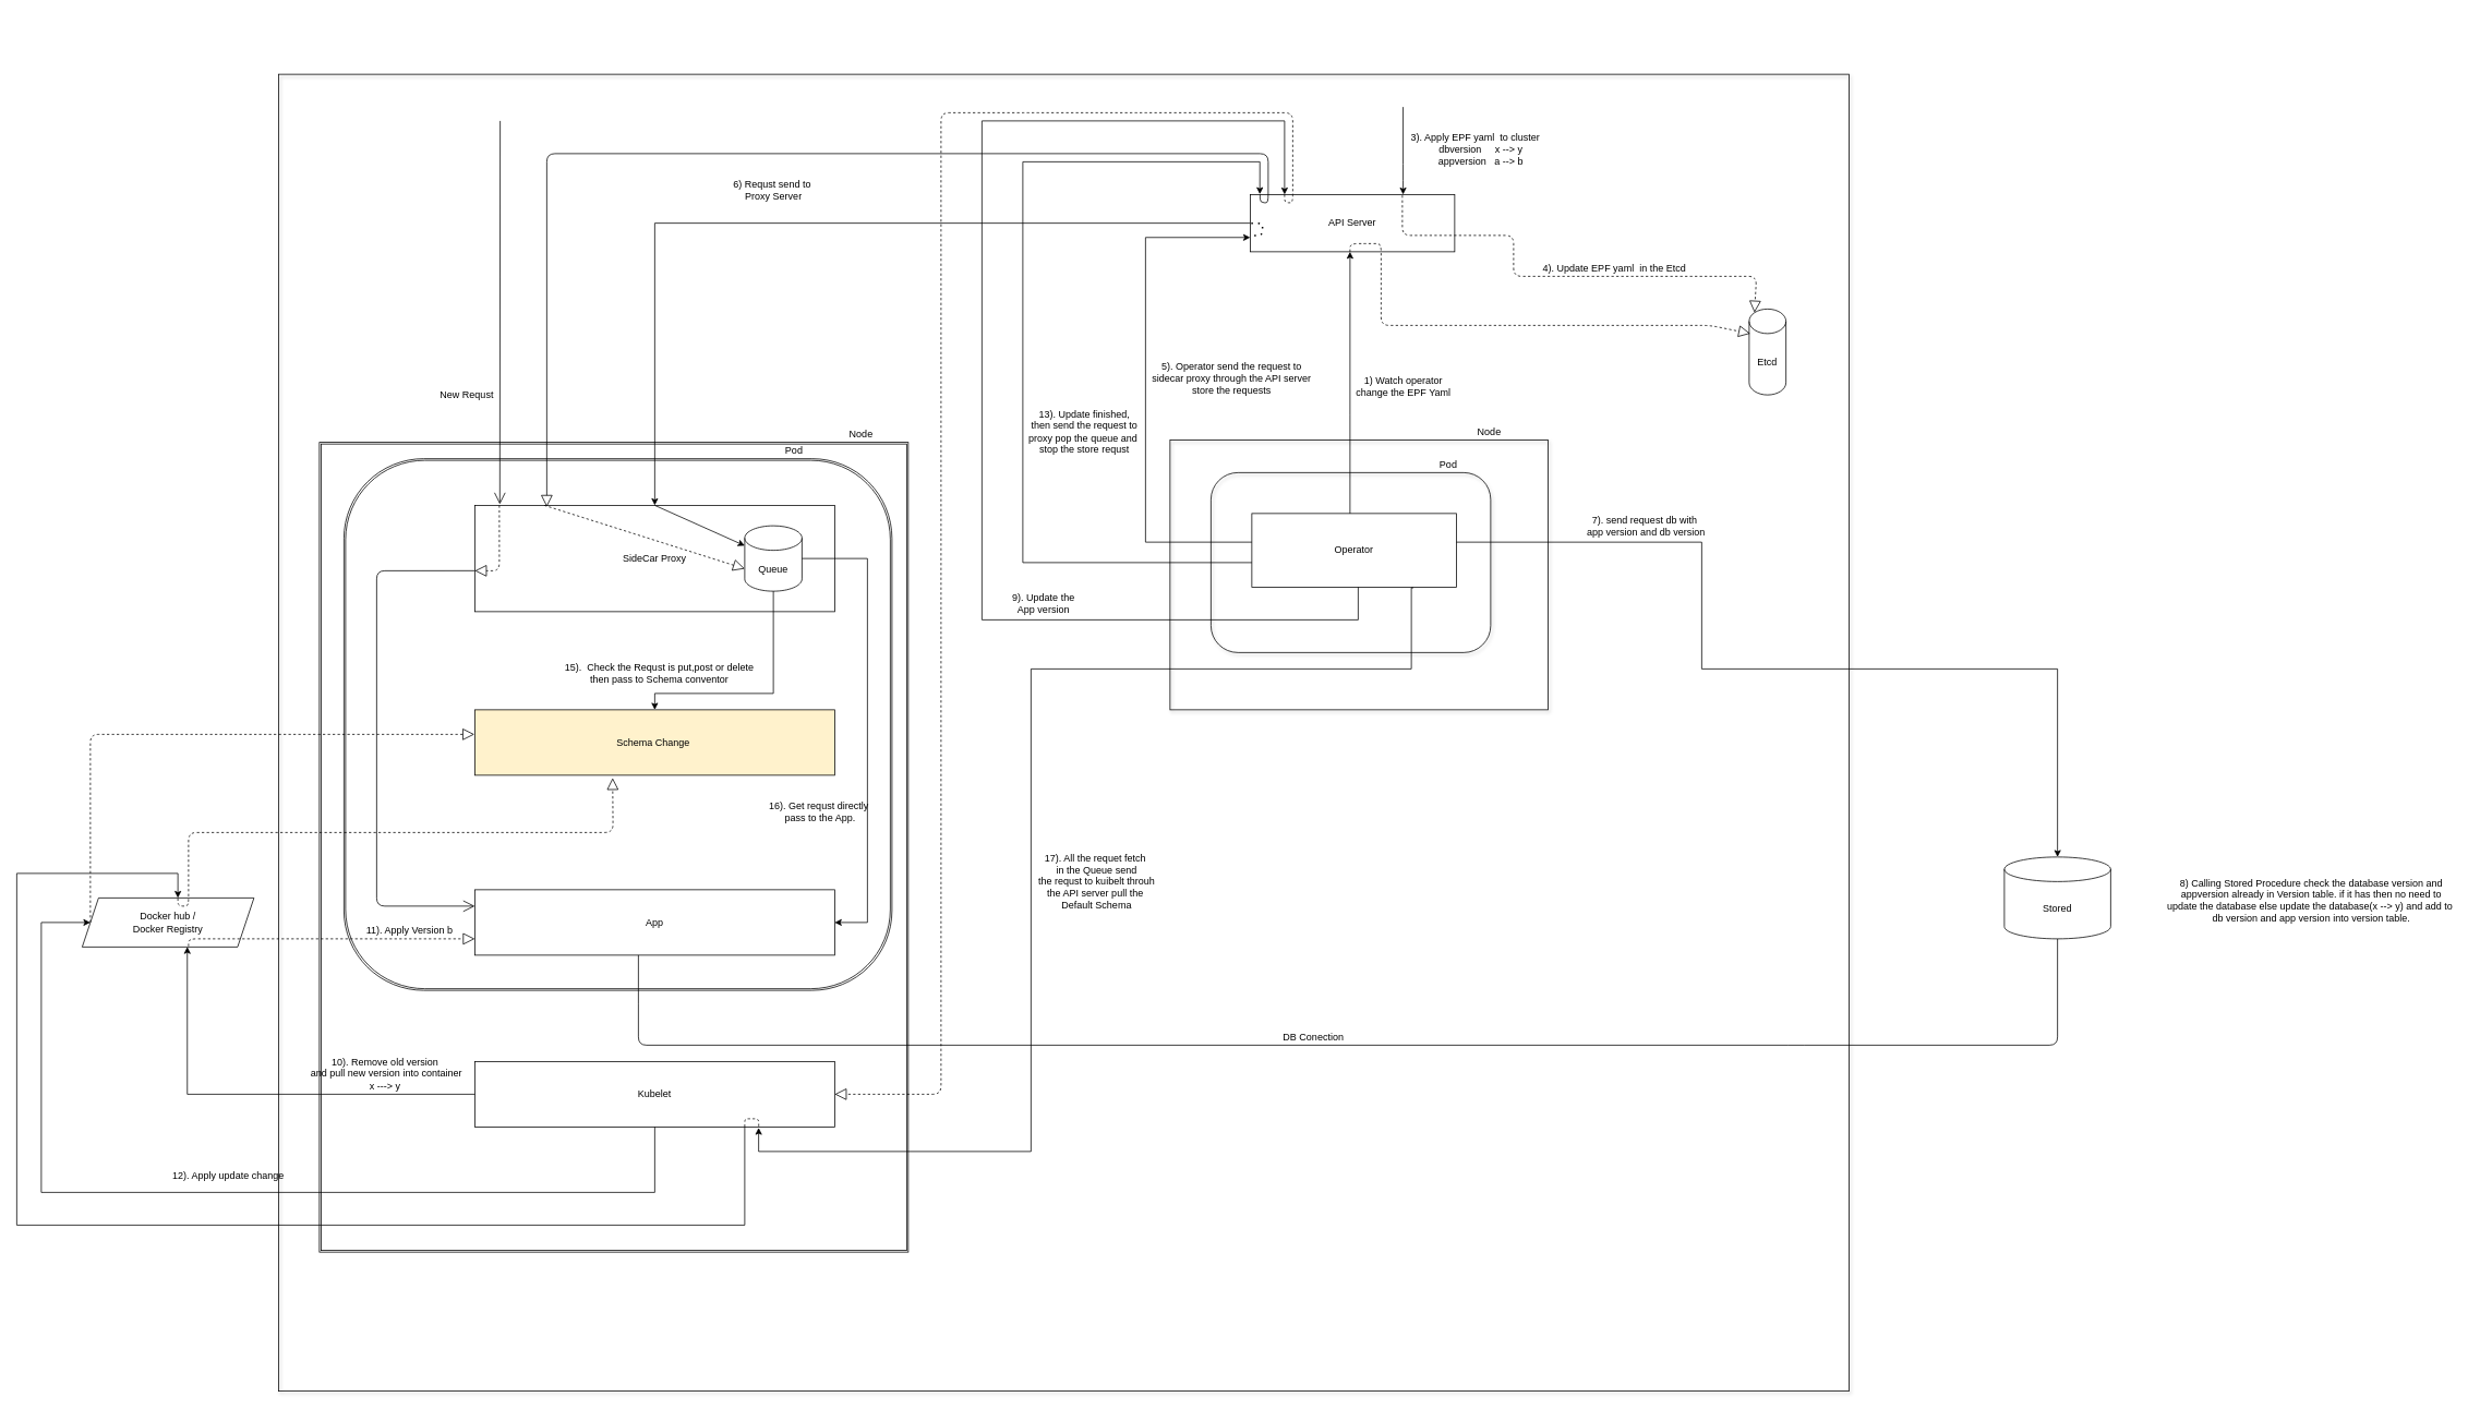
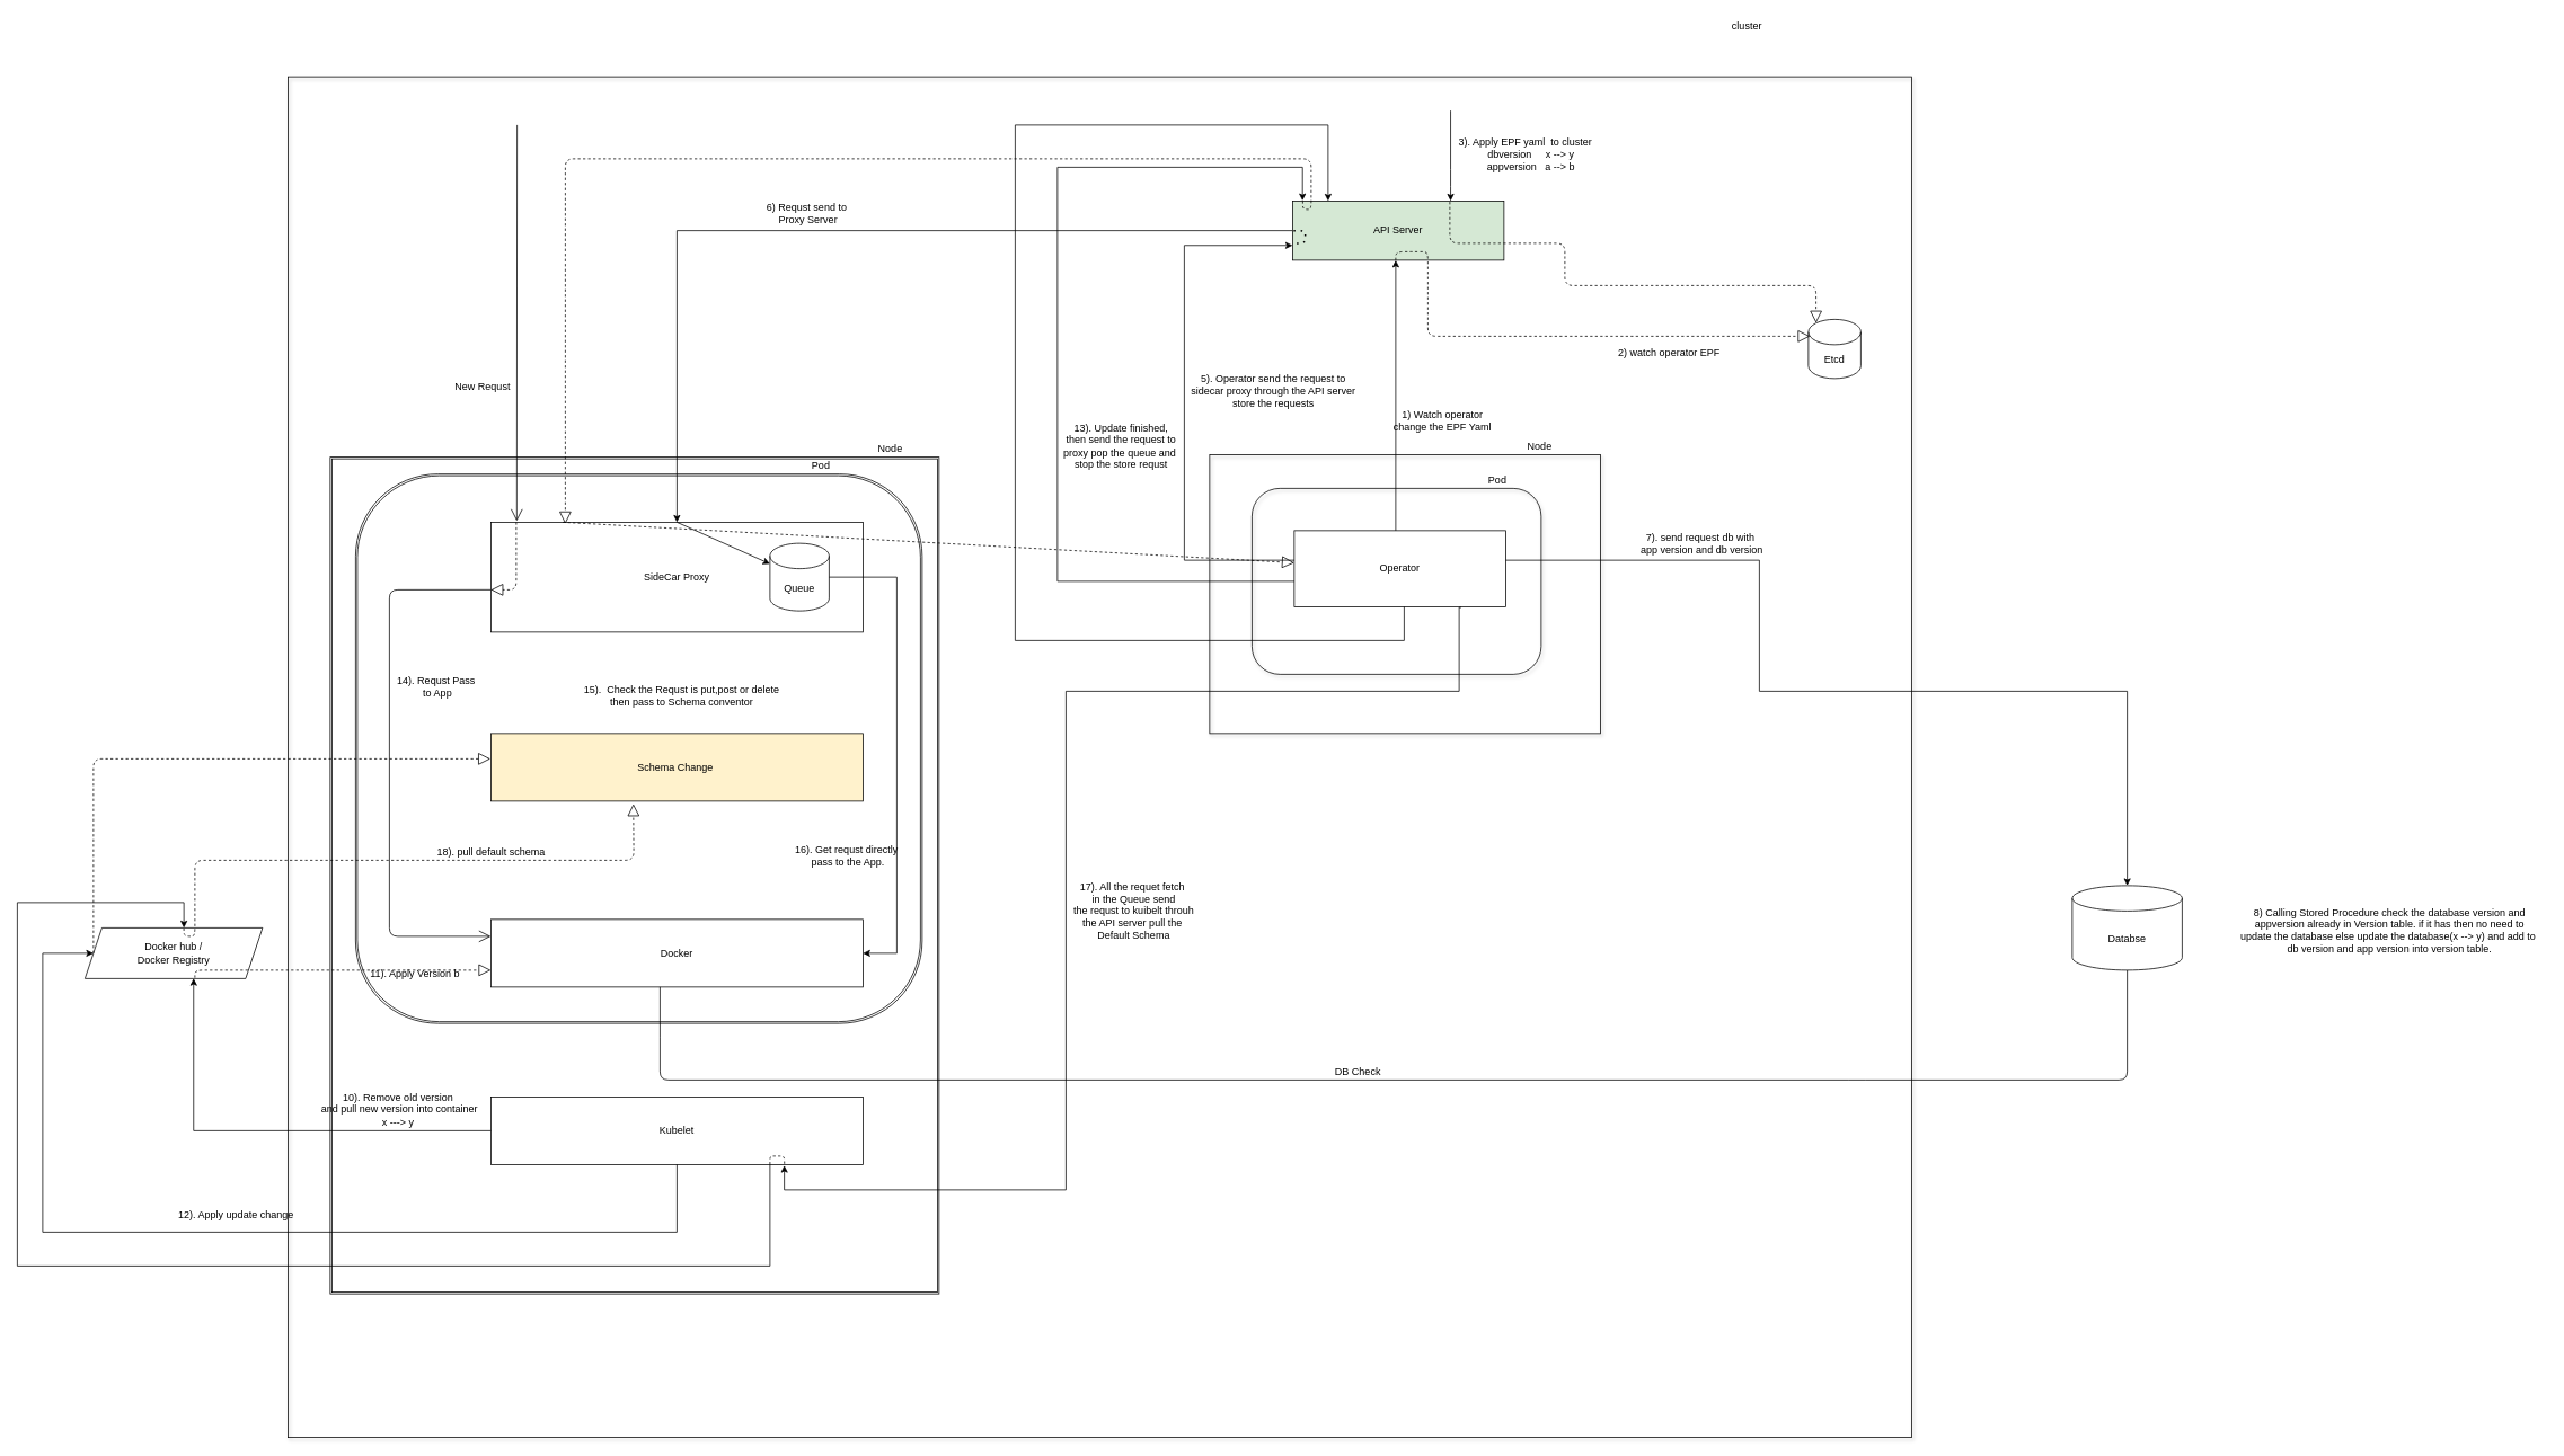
+ <mxCell id="69" value="cluster" style="text;html=1;align=center;verticalAlign=middle;resizable=0;points=[];autosize=1;" parent="1" vertex="1"><mxGeometry x="2040" y="20" width="50" height="20" as="geometry" /></mxCell>
- <mxCell id="42" value="" style="endArrow=block;dashed=0;endFill=0;endSize=12;html=1;shadow=0;fillColor=none;entryX=0.2;entryY=0.015;entryDx=0;entryDy=0;entryPerimeter=0;exitX=0.048;exitY=0;exitDx=0;exitDy=0;exitPerimeter=0;" parent="1" source="7" target="3" edge="1"><mxGeometry width="160" relative="1" as="geometry"><mxPoint x="1630" y="-113" as="sourcePoint" /><mxPoint x="680" y="607" as="targetPoint" /><Array as="points"><mxPoint x="1540" y="247" /><mxPoint x="1550" y="247" /><mxPoint x="1550" y="187" /><mxPoint x="668" y="187" /></Array></mxGeometry></mxCell>
+ <mxCell id="42" value="" style="endArrow=block;dashed=1;endFill=0;endSize=12;html=1;shadow=0;fillColor=none;entryX=0.2;entryY=0.015;entryDx=0;entryDy=0;entryPerimeter=0;exitX=0.048;exitY=0;exitDx=0;exitDy=0;exitPerimeter=0;" parent="1" source="7" target="3" edge="1"><mxGeometry width="160" relative="1" as="geometry"><mxPoint x="1630" y="-113" as="sourcePoint" /><mxPoint x="680" y="607" as="targetPoint" /><Array as="points"><mxPoint x="1540" y="247" /><mxPoint x="1550" y="247" /><mxPoint x="1550" y="187" /><mxPoint x="668" y="187" /></Array></mxGeometry></mxCell>
- <mxCell id="27" value="6) Requst send to&amp;nbsp;&lt;br&gt;Proxy Server" style="text;html=1;align=center;verticalAlign=middle;resizable=0;points=[];autosize=1;" parent="1" vertex="1"><mxGeometry x="890" y="217" width="110" height="30" as="geometry" /></mxCell>
+ <mxCell id="27" value="6) Requst send to&amp;nbsp;&lt;br&gt;Proxy Server" style="text;html=1;align=center;verticalAlign=middle;resizable=0;points=[];autosize=1;" parent="1" vertex="1"><mxGeometry x="900" y="237" width="110" height="30" as="geometry" /></mxCell>
- <mxCell id="7" value="API Server" style="rounded=0;whiteSpace=wrap;html=1;" parent="1" vertex="1"><mxGeometry x="1528" y="237" width="250" height="70" as="geometry" /></mxCell>
+ <mxCell id="7" value="API Server" style="rounded=0;whiteSpace=wrap;html=1;fillColor=#d5e8d4;" parent="1" vertex="1"><mxGeometry x="1528" y="237" width="250" height="70" as="geometry" /></mxCell>
- <mxCell id="18" value="4). Update EPF yaml&amp;nbsp; in the Etcd" style="text;html=1;align=center;verticalAlign=middle;resizable=0;points=[];autosize=1;" parent="1" vertex="1"><mxGeometry x="1878" y="317" width="190" height="20" as="geometry" /></mxCell>
+ <mxCell id="21" value="2) watch operator EPF" style="text;html=1;align=center;verticalAlign=middle;resizable=0;points=[];autosize=1;" parent="1" vertex="1"><mxGeometry x="1903" y="407" width="140" height="20" as="geometry" /></mxCell>
- <mxCell id="19" value="Etcd" style="shape=cylinder3;whiteSpace=wrap;html=1;boundedLbl=1;backgroundOutline=1;size=15;fillColor=none;" parent="1" vertex="1"><mxGeometry x="2138" y="377" width="45" height="105" as="geometry" /></mxCell>
+ <mxCell id="19" value="Etcd" style="shape=cylinder3;whiteSpace=wrap;html=1;boundedLbl=1;backgroundOutline=1;size=15;fillColor=none;" parent="1" vertex="1"><mxGeometry x="2138" y="377" width="62" height="70" as="geometry" /></mxCell>
- <mxCell id="20" value="1) Watch operator &lt;br&gt;change the EPF Yaml" style="text;html=1;align=center;verticalAlign=middle;resizable=0;points=[];autosize=1;" parent="1" vertex="1"><mxGeometry x="1650" y="457" width="130" height="30" as="geometry" /></mxCell>
+ <mxCell id="20" value="1) Watch operator &lt;br&gt;change the EPF Yaml" style="text;html=1;align=center;verticalAlign=middle;resizable=0;points=[];autosize=1;" parent="1" vertex="1"><mxGeometry x="1640" y="482" width="130" height="30" as="geometry" /></mxCell>
- <mxCell id="47" value="New Requst" style="text;html=1;align=center;verticalAlign=middle;resizable=0;points=[];autosize=1;" parent="1" vertex="1"><mxGeometry x="530" y="472" width="80" height="20" as="geometry" /></mxCell>
+ <mxCell id="47" value="New Requst" style="text;html=1;align=center;verticalAlign=middle;resizable=0;points=[];autosize=1;" parent="1" vertex="1"><mxGeometry x="530" y="447" width="80" height="20" as="geometry" /></mxCell>
- <mxCell id="34" value="" style="endArrow=block;dashed=1;endFill=0;endSize=12;html=1;shadow=0;entryX=1;entryY=0.5;entryDx=0;entryDy=0;" parent="1" source="7" target="16" edge="1"><mxGeometry width="160" relative="1" as="geometry"><mxPoint x="1570" y="-133" as="sourcePoint" /><mxPoint x="1100" y="1407" as="targetPoint" /><Array as="points"><mxPoint x="1570" y="237" /><mxPoint x="1570" y="247" /><mxPoint x="1580" y="247" /><mxPoint x="1580" y="137" /><mxPoint x="1390" y="137" /><mxPoint x="1260" y="137" /><mxPoint x="1150" y="137" /><mxPoint x="1150" y="1337" /></Array></mxGeometry></mxCell>
- <mxCell id="43" value="" style="endArrow=block;dashed=1;endFill=0;endSize=12;html=1;shadow=0;fillColor=none;exitX=0.193;exitY=0;exitDx=0;exitDy=0;exitPerimeter=0;entryX=0;entryY=0;entryDx=0;entryDy=52.5;entryPerimeter=0;" parent="1" source="3" target="25" edge="1"><mxGeometry width="160" relative="1" as="geometry"><mxPoint x="650" y="647" as="sourcePoint" /><mxPoint x="810" y="647" as="targetPoint" /></mxGeometry></mxCell>
+ <mxCell id="43" value="" style="endArrow=block;dashed=1;endFill=0;endSize=12;html=1;shadow=0;fillColor=none;exitX=0.193;exitY=0;exitDx=0;exitDy=0;exitPerimeter=0;" parent="1" source="3" target="59" edge="1"><mxGeometry width="160" relative="1" as="geometry"><mxPoint x="650" y="647" as="sourcePoint" /><mxPoint x="810" y="647" as="targetPoint" /></mxGeometry></mxCell>
- <mxCell id="33" value="9). Update the &lt;br&gt;App version" style="text;html=1;align=center;verticalAlign=middle;resizable=0;points=[];autosize=1;" parent="1" vertex="1"><mxGeometry x="1230" y="722" width="90" height="30" as="geometry" /></mxCell>
+ <mxCell id="45" value="14). Requst Pass&lt;br&gt;&amp;nbsp;to App" style="text;html=1;align=center;verticalAlign=middle;resizable=0;points=[];autosize=1;" parent="1" vertex="1"><mxGeometry x="460" y="797" width="110" height="30" as="geometry" /></mxCell>
- <mxCell id="23" style="edgeStyle=orthogonalEdgeStyle;rounded=0;orthogonalLoop=1;jettySize=auto;html=1;shadow=0;fillColor=none;" parent="1" source="25" target="4" edge="1"><mxGeometry relative="1" as="geometry"><Array as="points"><mxPoint x="945" y="847" /><mxPoint x="800" y="847" /></Array></mxGeometry></mxCell>
- <mxCell id="49" value="16). Get requst directly&amp;nbsp;&lt;br&gt;pass to the App." style="text;html=1;align=center;verticalAlign=middle;resizable=0;points=[];autosize=1;" parent="1" vertex="1"><mxGeometry x="932" y="977" width="140" height="30" as="geometry" /></mxCell>
+ <mxCell id="49" value="16). Get requst directly&amp;nbsp;&lt;br&gt;pass to the App." style="text;html=1;align=center;verticalAlign=middle;resizable=0;points=[];autosize=1;" parent="1" vertex="1"><mxGeometry x="932" y="997" width="140" height="30" as="geometry" /></mxCell>
+ <mxCell id="52" value="18). pull default schema" style="text;html=1;align=center;verticalAlign=middle;resizable=0;points=[];autosize=1;" parent="1" vertex="1"><mxGeometry x="510" y="997" width="140" height="20" as="geometry" /></mxCell>
- <mxCell id="29" value="Stored" style="shape=cylinder3;whiteSpace=wrap;html=1;boundedLbl=1;backgroundOutline=1;size=15;fillColor=none;" parent="1" vertex="1"><mxGeometry x="2450" y="1047" width="130" height="100" as="geometry" /></mxCell>
+ <mxCell id="29" value="Databse" style="shape=cylinder3;whiteSpace=wrap;html=1;boundedLbl=1;backgroundOutline=1;size=15;fillColor=none;" parent="1" vertex="1"><mxGeometry x="2450" y="1047" width="130" height="100" as="geometry" /></mxCell>
- <mxCell id="5" value="App" style="rounded=0;whiteSpace=wrap;html=1;" parent="1" vertex="1"><mxGeometry x="580" y="1087" width="440" height="80" as="geometry" /></mxCell>
+ <mxCell id="5" value="Docker" style="rounded=0;whiteSpace=wrap;html=1;" parent="1" vertex="1"><mxGeometry x="580" y="1087" width="440" height="80" as="geometry" /></mxCell>
- <mxCell id="38" value="11). Apply Version b" style="text;html=1;align=center;verticalAlign=middle;resizable=0;points=[];autosize=1;" parent="1" vertex="1"><mxGeometry x="440" y="1127" width="120" height="20" as="geometry" /></mxCell>
+ <mxCell id="38" value="11). Apply Version b" style="text;html=1;align=center;verticalAlign=middle;resizable=0;points=[];autosize=1;" parent="1" vertex="1"><mxGeometry x="430" y="1142" width="120" height="20" as="geometry" /></mxCell>
- <mxCell id="63" value="DB Conection" style="text;html=1;align=center;verticalAlign=middle;resizable=0;points=[];autosize=1;" parent="1" vertex="1"><mxGeometry x="1560" y="1257" width="90" height="20" as="geometry" /></mxCell>
+ <mxCell id="63" value="DB Check" style="text;html=1;align=center;verticalAlign=middle;resizable=0;points=[];autosize=1;" parent="1" vertex="1"><mxGeometry x="1560" y="1257" width="90" height="20" as="geometry" /></mxCell>
